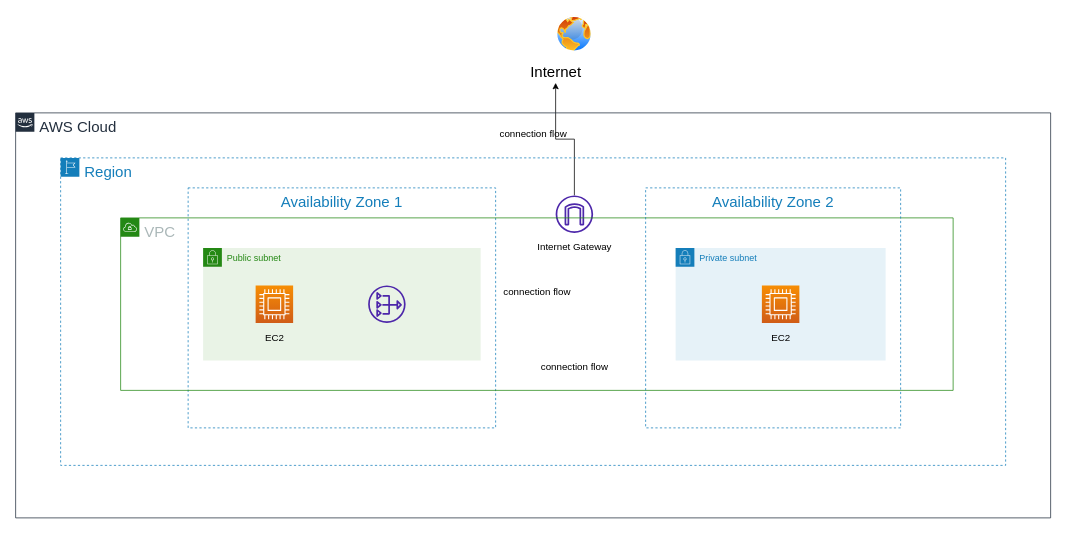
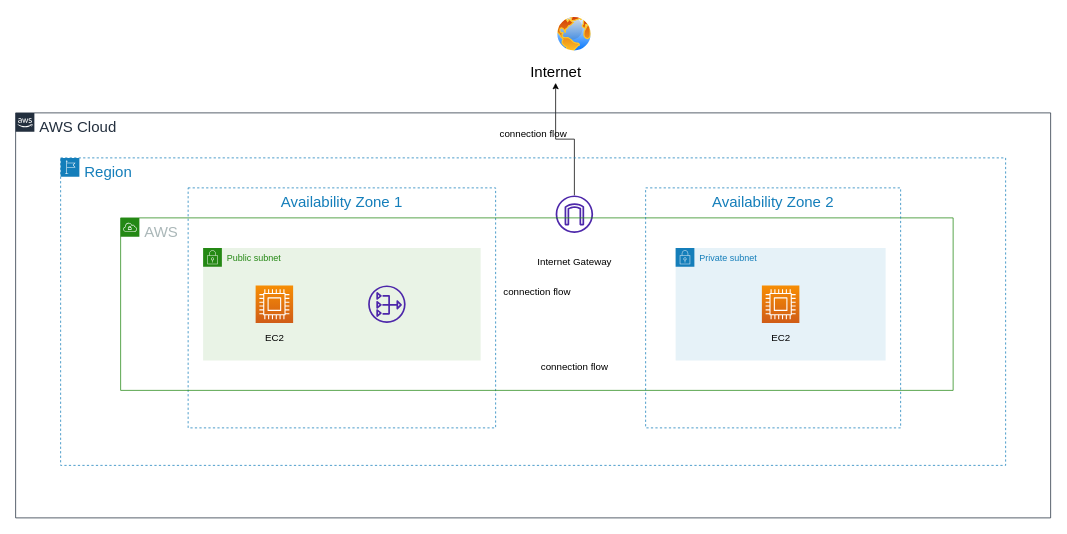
- <mxCell id="5" value="&lt;font style=&quot;font-size: 20px;&quot;&gt;VPC&lt;/font&gt;" style="points=[[0,0],[0.25,0],[0.5,0],[0.75,0],[1,0],[1,0.25],[1,0.5],[1,0.75],[1,1],[0.75,1],[0.5,1],[0.25,1],[0,1],[0,0.75],[0,0.5],[0,0.25]];outlineConnect=0;gradientColor=none;html=1;whiteSpace=wrap;fontSize=12;fontStyle=0;container=0;pointerEvents=0;collapsible=0;recursiveResize=0;shape=mxgraph.aws4.group;grIcon=mxgraph.aws4.group_vpc;strokeColor=#248814;fillColor=none;verticalAlign=top;align=left;spacingLeft=30;fontColor=#AAB7B8;dashed=0;" vertex="1" parent="1"><mxGeometry x="160" y="290" width="1110" height="230" as="geometry" /></mxCell>
+ <mxCell id="5" value="&lt;font style=&quot;font-size: 20px;&quot;&gt;AWS&lt;/font&gt;" style="points=[[0,0],[0.25,0],[0.5,0],[0.75,0],[1,0],[1,0.25],[1,0.5],[1,0.75],[1,1],[0.75,1],[0.5,1],[0.25,1],[0,1],[0,0.75],[0,0.5],[0,0.25]];outlineConnect=0;gradientColor=none;html=1;whiteSpace=wrap;fontSize=12;fontStyle=0;container=0;pointerEvents=0;collapsible=0;recursiveResize=0;shape=mxgraph.aws4.group;grIcon=mxgraph.aws4.group_vpc;strokeColor=#248814;fillColor=none;verticalAlign=top;align=left;spacingLeft=30;fontColor=#AAB7B8;dashed=0;" vertex="1" parent="1"><mxGeometry x="160" y="290" width="1110" height="230" as="geometry" /></mxCell>
- <mxCell id="9" value="&lt;font style=&quot;font-size: 13px;&quot;&gt;Internet Gateway&lt;/font&gt;" style="text;html=1;align=center;verticalAlign=middle;resizable=0;points=[];autosize=1;strokeColor=none;fillColor=none;fontSize=20;" vertex="1" parent="1"><mxGeometry x="710" y="310" width="110" height="30" as="geometry" /></mxCell>
+ <mxCell id="9" value="&lt;font style=&quot;font-size: 13px;&quot;&gt;Internet Gateway&lt;/font&gt;" style="text;html=1;align=center;verticalAlign=middle;resizable=0;points=[];autosize=1;strokeColor=none;fillColor=none;fontSize=20;" vertex="1" parent="1"><mxGeometry x="710" y="330" width="110" height="30" as="geometry" /></mxCell>
